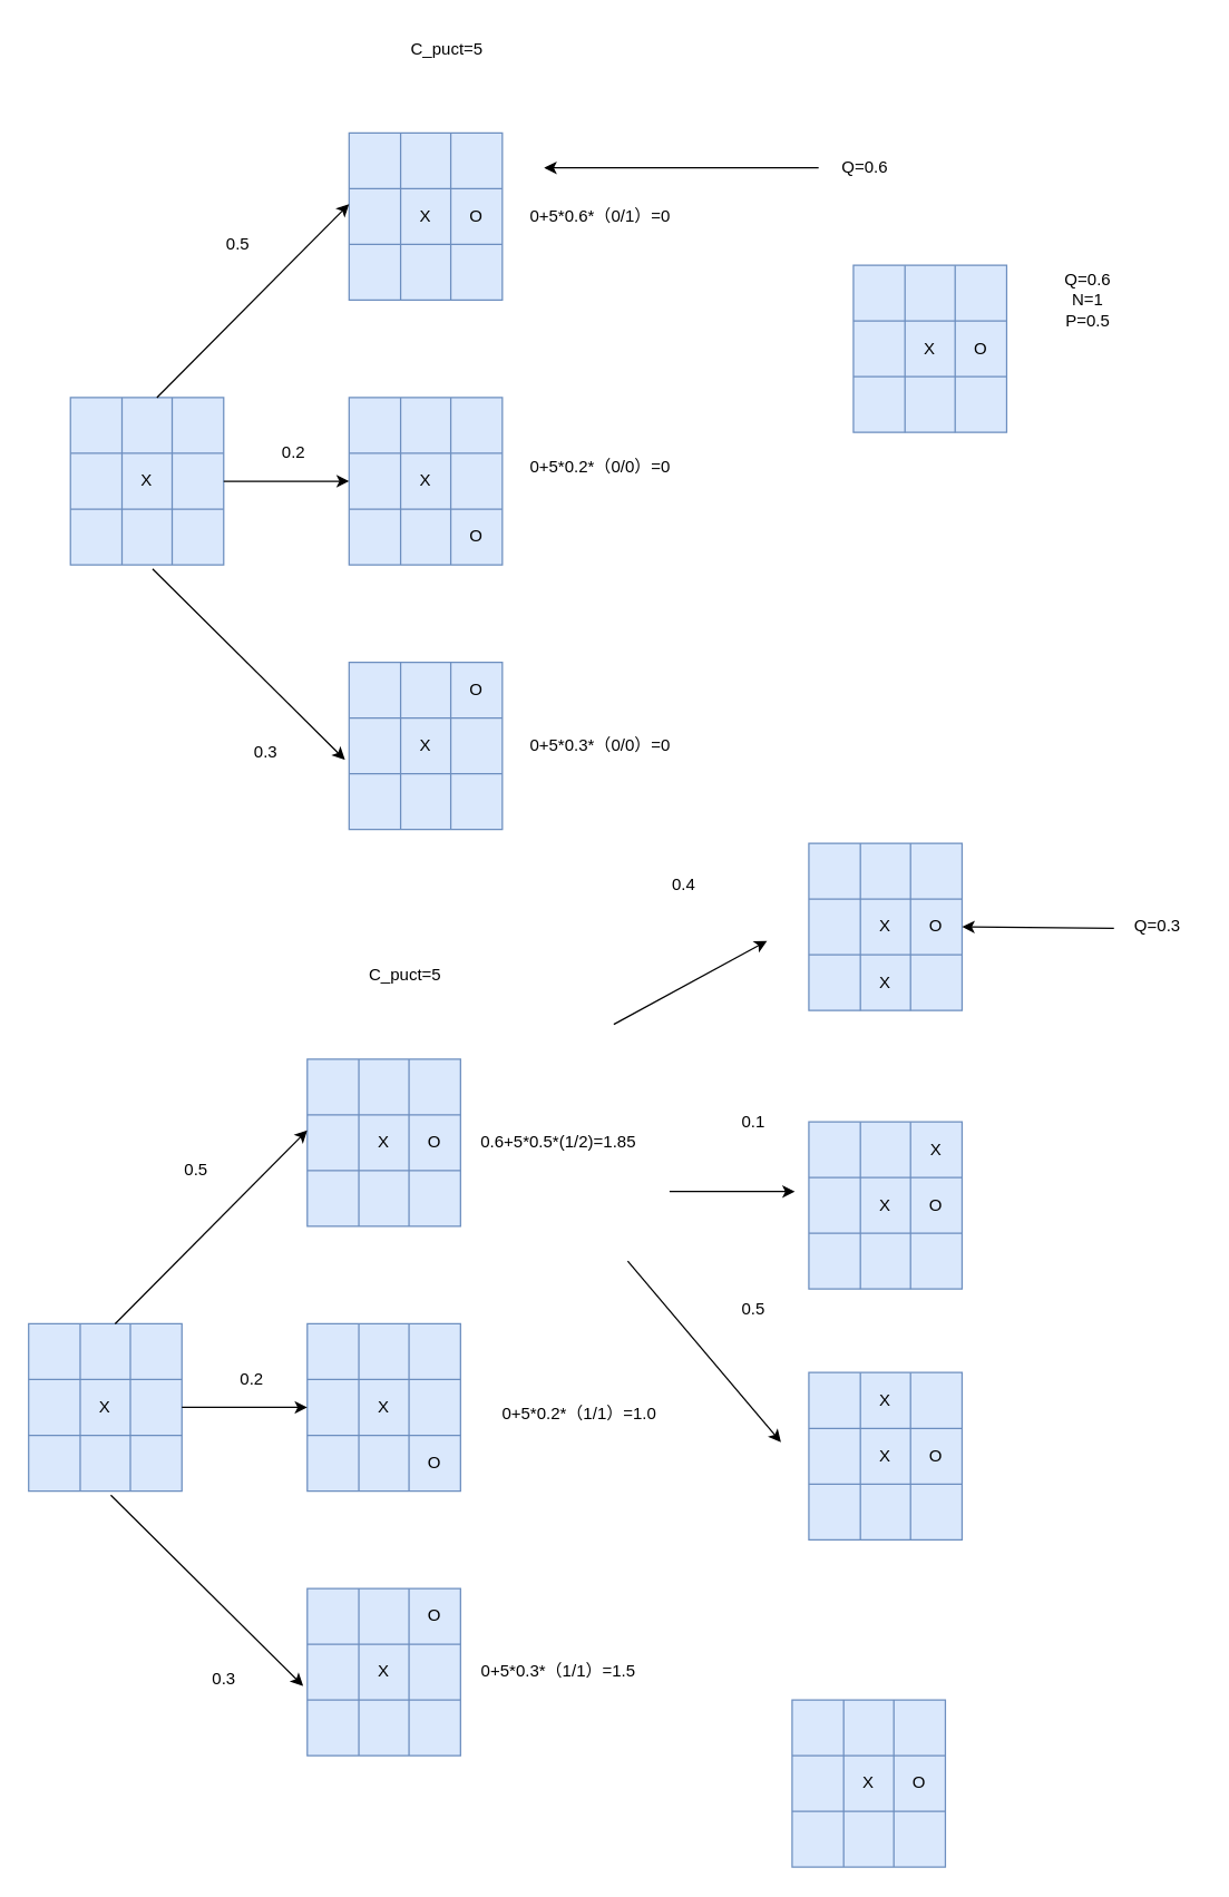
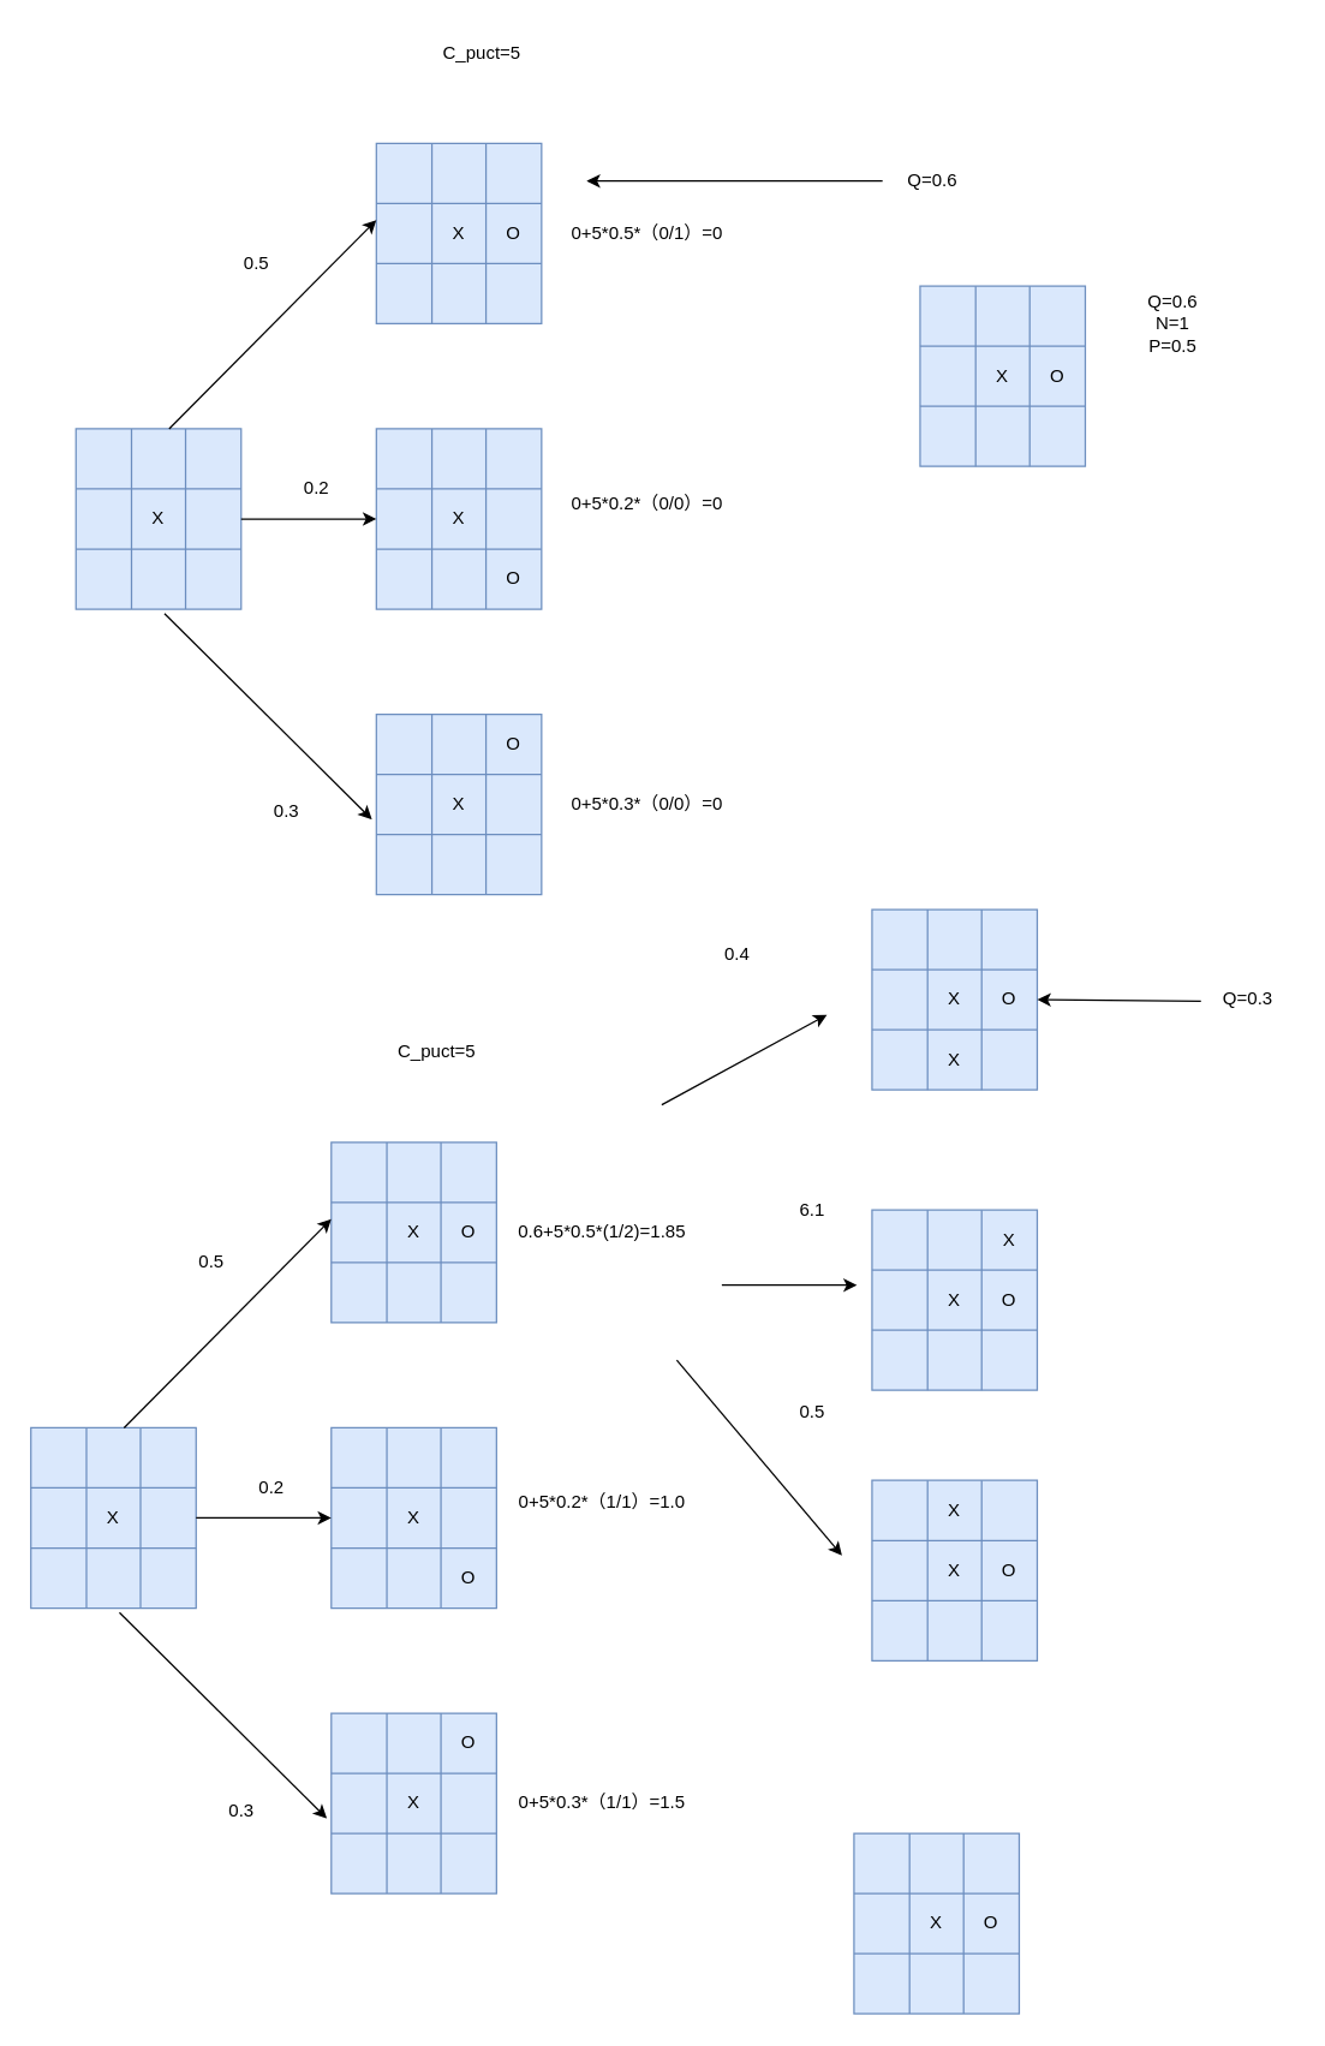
- <mxCell id="61" value="0+5*0.6*（0/1）=0" style="text;html=1;align=center;verticalAlign=middle;resizable=0;points=[];autosize=1;strokeColor=none;fillColor=none;" parent="1" vertex="1"><mxGeometry x="370" y="140" width="120" height="30" as="geometry" /></mxCell>
+ <mxCell id="61" value="0+5*0.5*（0/1）=0" style="text;html=1;align=center;verticalAlign=middle;resizable=0;points=[];autosize=1;strokeColor=none;fillColor=none;" parent="1" vertex="1"><mxGeometry x="370" y="140" width="120" height="30" as="geometry" /></mxCell>
- <mxCell id="185" value="0.1" style="text;html=1;align=center;verticalAlign=middle;resizable=0;points=[];autosize=1;strokeColor=none;fillColor=none;" parent="1" vertex="1"><mxGeometry x="520" y="790" width="40" height="30" as="geometry" /></mxCell>
+ <mxCell id="185" value="6.1" style="text;html=1;align=center;verticalAlign=middle;resizable=0;points=[];autosize=1;strokeColor=none;fillColor=none;" parent="1" vertex="1"><mxGeometry x="520" y="790" width="40" height="30" as="geometry" /></mxCell>
- <mxCell id="140" value="0+5*0.2*（1/1）=1.0" style="text;html=1;align=center;verticalAlign=middle;resizable=0;points=[];autosize=1;strokeColor=none;fillColor=none;" parent="1" vertex="1"><mxGeometry x="350" y="1000" width="130" height="30" as="geometry" /></mxCell>
+ <mxCell id="140" value="0+5*0.2*（1/1）=1.0" style="text;html=1;align=center;verticalAlign=middle;resizable=0;points=[];autosize=1;strokeColor=none;fillColor=none;" parent="1" vertex="1"><mxGeometry x="335" y="985" width="130" height="30" as="geometry" /></mxCell>
